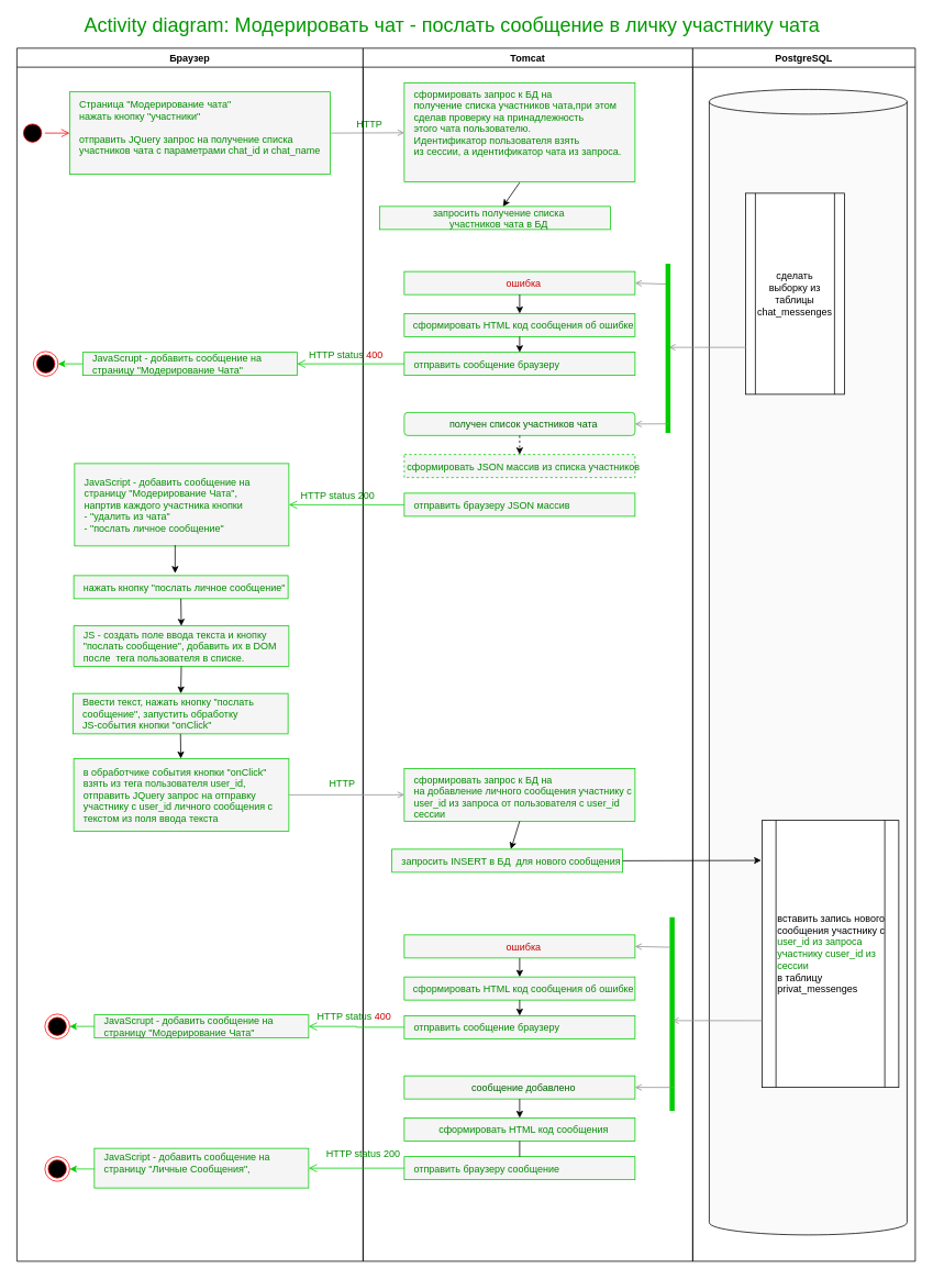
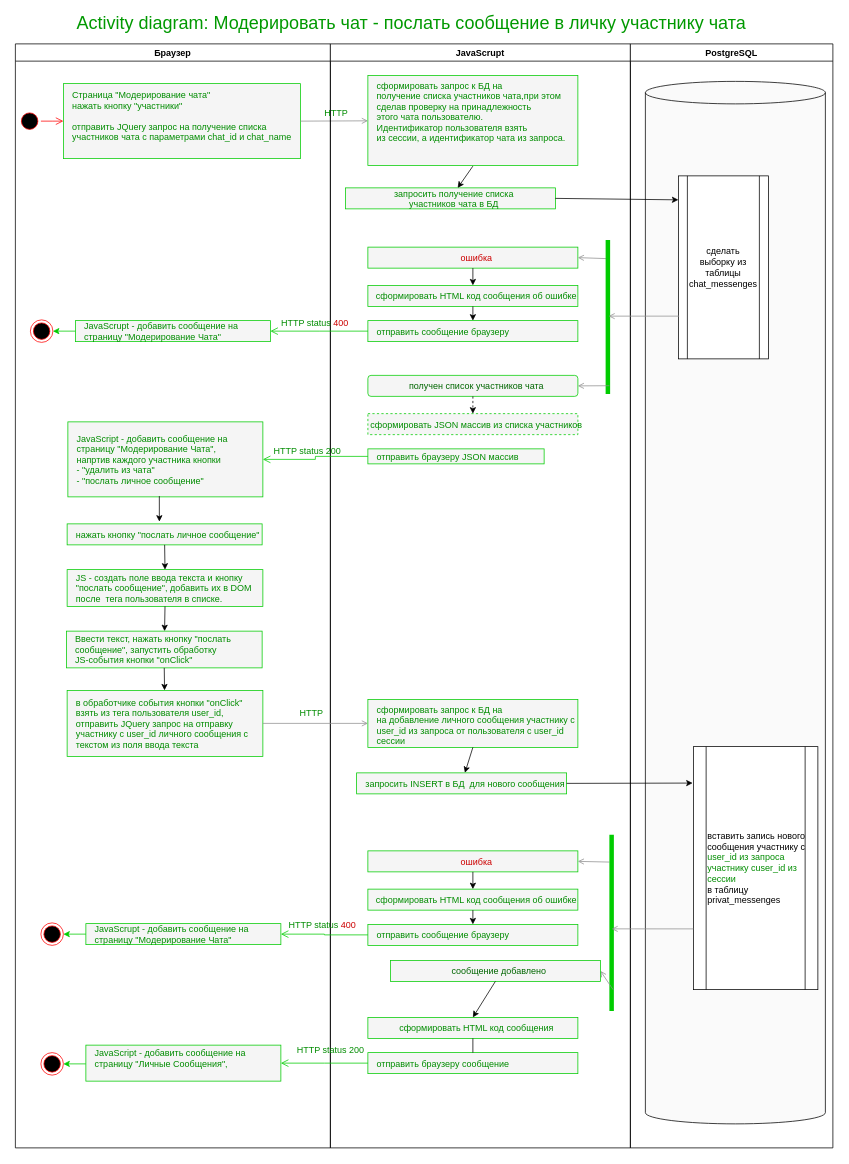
- <mxCell id="23" value="Tomcat" style="swimlane;whiteSpace=wrap" parent="1" vertex="1"><mxGeometry x="440" y="58" width="400" height="1472" as="geometry" /></mxCell>
+ <mxCell id="23" value="JavaScrupt" style="swimlane;whiteSpace=wrap" parent="1" vertex="1"><mxGeometry x="440" y="58" width="400" height="1472" as="geometry" /></mxCell>
+ <mxCell id="59" value="" style="endArrow=classic;html=1;entryX=0;entryY=0.131;entryDx=0;entryDy=0;entryPerimeter=0;exitX=1;exitY=0.5;exitDx=0;exitDy=0;" parent="1" source="24" target="56" edge="1"><mxGeometry width="50" height="50" relative="1" as="geometry"><mxPoint x="780" y="266" as="sourcePoint" /><mxPoint x="859" y="266" as="targetPoint" /></mxGeometry></mxCell>
- <mxCell id="67" value="отправить браузеру JSON массив" style="align=left;spacingLeft=10;fillColor=#f5f5f5;strokeColor=#00CC00;fontColor=#008C00;container=0;" parent="1" vertex="1"><mxGeometry x="490" y="598" width="280" height="28" as="geometry" /></mxCell>
+ <mxCell id="67" value="отправить браузеру JSON массив" style="align=left;spacingLeft=10;fillColor=#f5f5f5;strokeColor=#00CC00;fontColor=#008C00;container=0;" parent="1" vertex="1"><mxGeometry x="490" y="598" width="235" height="20" as="geometry" /></mxCell>
- <mxCell id="48" value="сообщение добавлено" style="align=center;spacingLeft=10;fillColor=#f5f5f5;strokeColor=#00CC00;container=0;fontColor=#006600;" parent="23" vertex="1"><mxGeometry x="50" y="1247" width="280" height="28" as="geometry" /></mxCell>
+ <mxCell id="48" value="сообщение добавлено" style="align=center;spacingLeft=10;fillColor=#f5f5f5;strokeColor=#00CC00;container=0;fontColor=#006600;" parent="23" vertex="1"><mxGeometry x="80" y="1222" width="280" height="28" as="geometry" /></mxCell>
